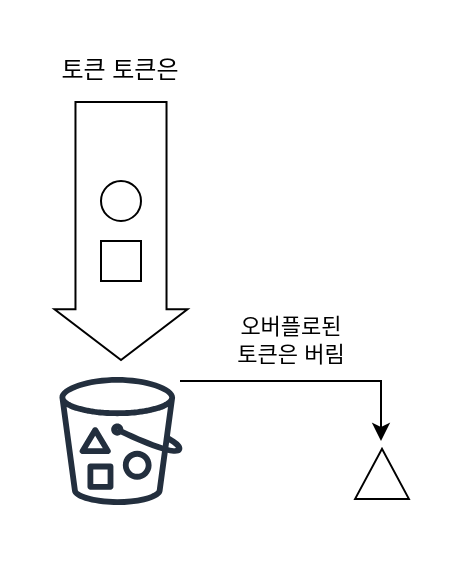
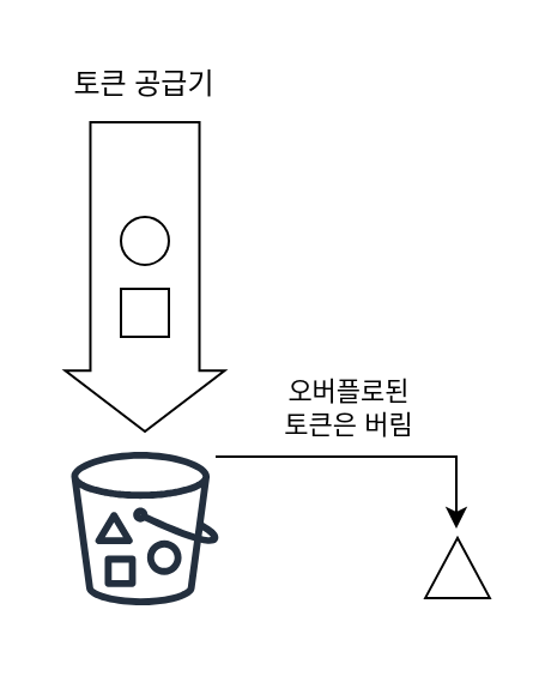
- <mxCell id="8" value="토큰 토큰은" style="text;html=1;align=center;verticalAlign=middle;whiteSpace=wrap;rounded=0;" vertex="1" parent="1"><mxGeometry x="25" y="20" width="70" height="30" as="geometry" /></mxCell>
+ <mxCell id="8" value="토큰 공급기" style="text;html=1;align=center;verticalAlign=middle;whiteSpace=wrap;rounded=0;" vertex="1" parent="1"><mxGeometry x="25" y="20" width="70" height="30" as="geometry" /></mxCell>
